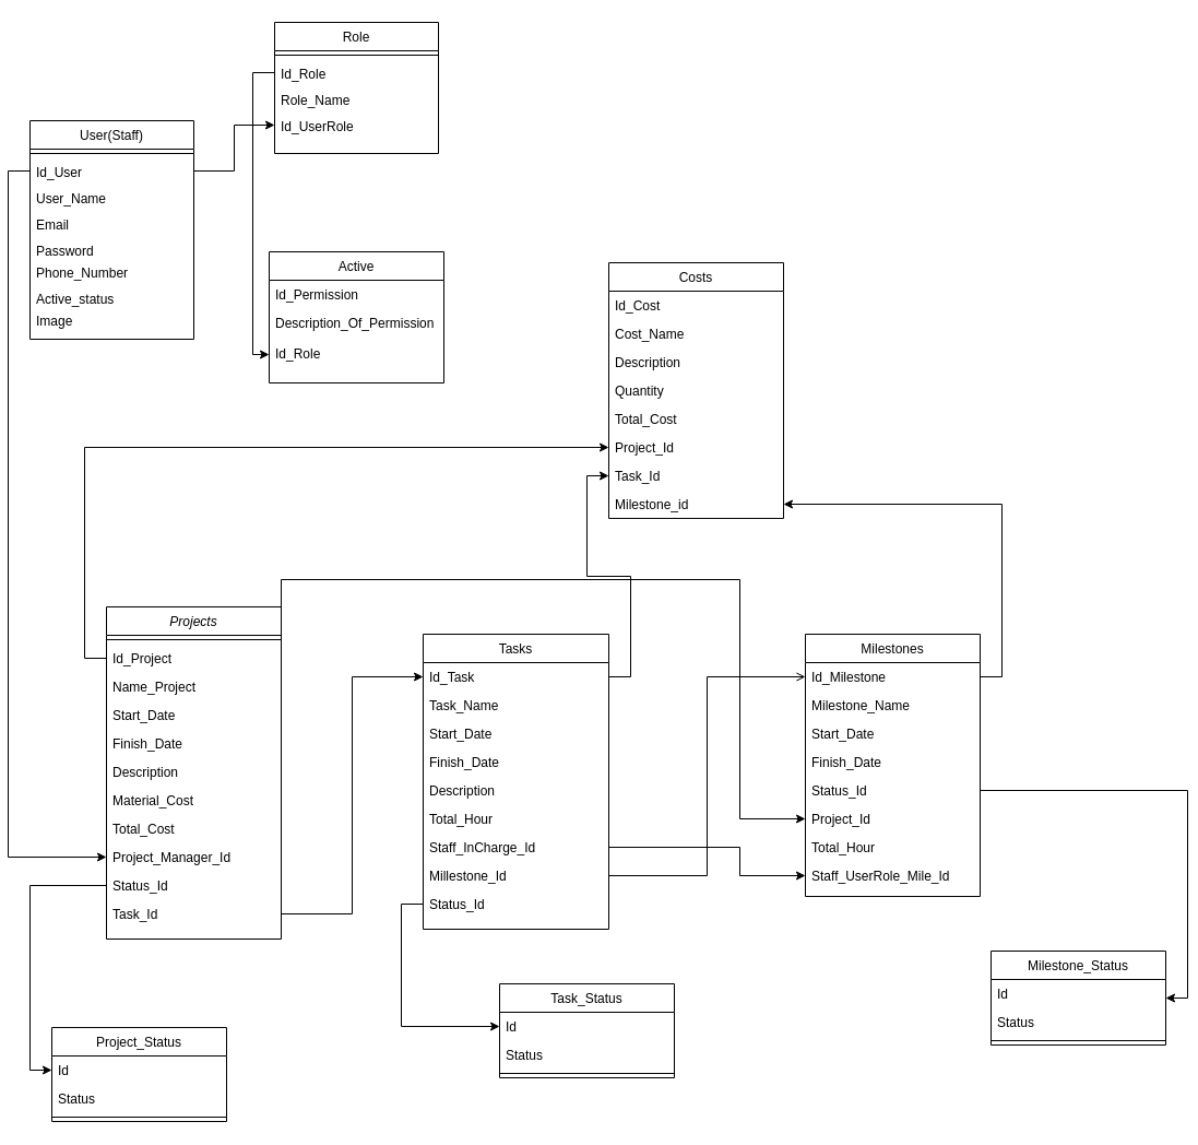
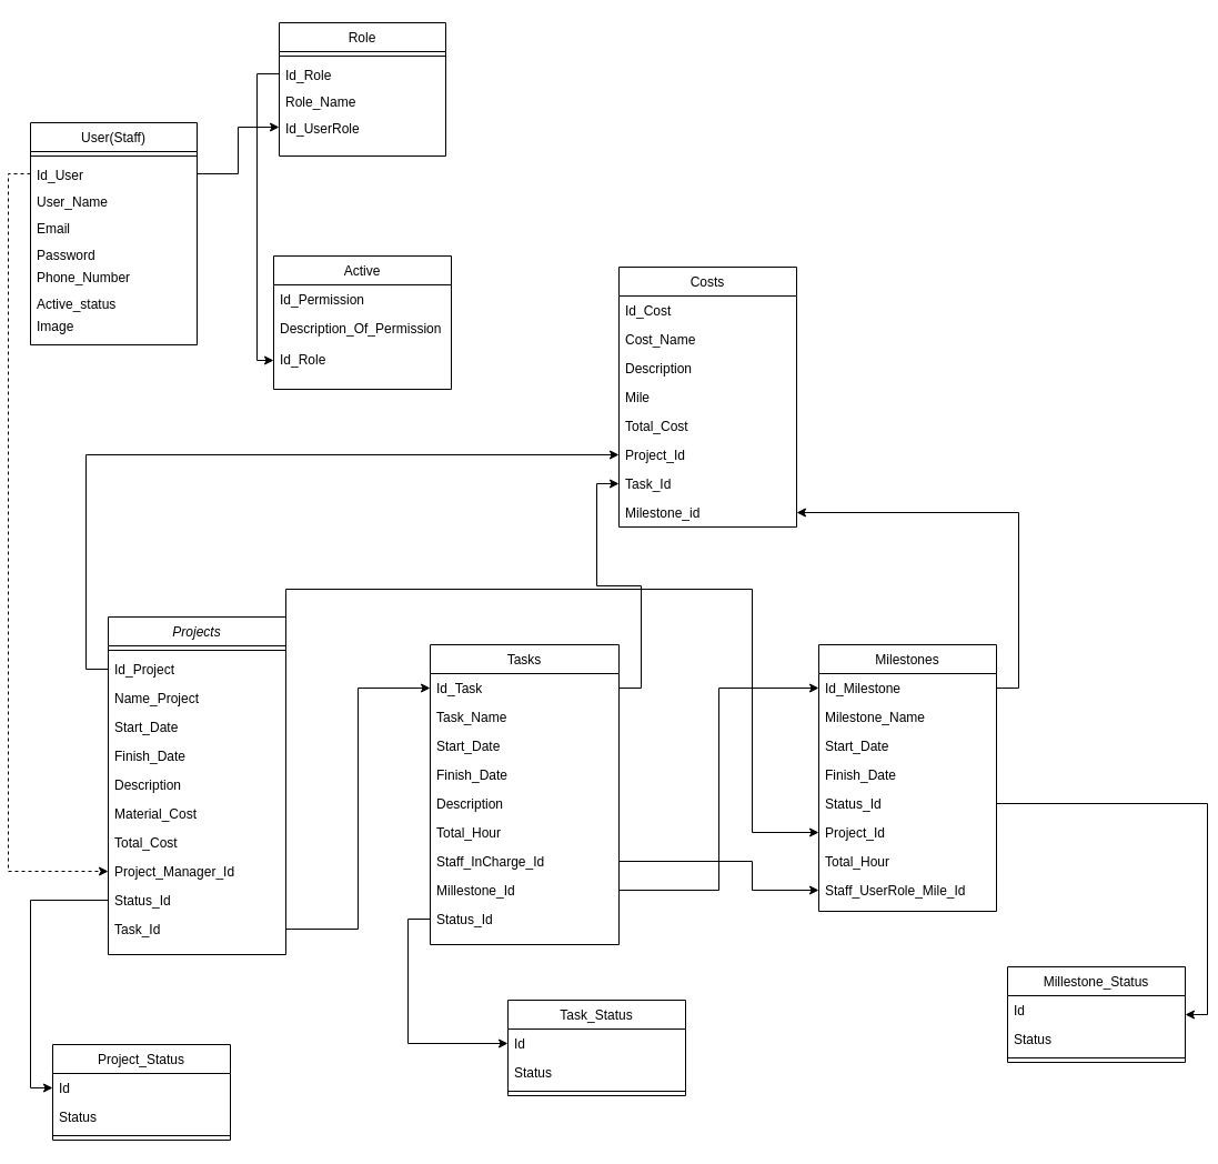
- <mxCell id="59" value="Quantity" style="text;align=left;verticalAlign=top;spacingLeft=4;spacingRight=4;overflow=hidden;rotatable=0;points=[[0,0.5],[1,0.5]];portConstraint=eastwest;rounded=0;shadow=0;html=0;" vertex="1" parent="55"><mxGeometry y="104" width="160" height="26" as="geometry" /></mxCell>
+ <mxCell id="59" value="Mile" style="text;align=left;verticalAlign=top;spacingLeft=4;spacingRight=4;overflow=hidden;rotatable=0;points=[[0,0.5],[1,0.5]];portConstraint=eastwest;rounded=0;shadow=0;html=0;" vertex="1" parent="55"><mxGeometry y="104" width="160" height="26" as="geometry" /></mxCell>
- <mxCell id="74" style="edgeStyle=orthogonalEdgeStyle;rounded=0;orthogonalLoop=1;jettySize=auto;html=1;exitX=0;exitY=0.5;exitDx=0;exitDy=0;entryX=0;entryY=0.5;entryDx=0;entryDy=0;" edge="1" parent="1" source="16" target="11"><mxGeometry relative="1" as="geometry" /></mxCell>
+ <mxCell id="74" style="edgeStyle=orthogonalEdgeStyle;rounded=0;orthogonalLoop=1;jettySize=auto;html=1;exitX=0;exitY=0.5;exitDx=0;exitDy=0;entryX=0;entryY=0.5;entryDx=0;entryDy=0;dashed=1;" edge="1" parent="1" source="16" target="11"><mxGeometry relative="1" as="geometry" /></mxCell>
- <mxCell id="75" style="edgeStyle=orthogonalEdgeStyle;rounded=0;orthogonalLoop=1;jettySize=auto;html=1;exitX=1;exitY=0.5;exitDx=0;exitDy=0;entryX=0;entryY=0.5;entryDx=0;entryDy=0;endArrow=open;" edge="1" parent="1" source="31" target="47"><mxGeometry relative="1" as="geometry" /></mxCell>
+ <mxCell id="75" style="edgeStyle=orthogonalEdgeStyle;rounded=0;orthogonalLoop=1;jettySize=auto;html=1;exitX=1;exitY=0.5;exitDx=0;exitDy=0;entryX=0;entryY=0.5;entryDx=0;entryDy=0;" edge="1" parent="1" source="31" target="47"><mxGeometry relative="1" as="geometry" /></mxCell>
- <mxCell id="68" value="Milestone_Status" style="swimlane;fontStyle=0;align=center;verticalAlign=top;childLayout=stackLayout;horizontal=1;startSize=26;horizontalStack=0;resizeParent=1;resizeLast=0;collapsible=1;marginBottom=0;rounded=0;shadow=0;strokeWidth=1;" vertex="1" parent="1"><mxGeometry x="900" y="870" width="160" height="86" as="geometry"><mxRectangle x="130" y="380" width="160" height="26" as="alternateBounds" /></mxGeometry></mxCell>
+ <mxCell id="68" value="Millestone_Status" style="swimlane;fontStyle=0;align=center;verticalAlign=top;childLayout=stackLayout;horizontal=1;startSize=26;horizontalStack=0;resizeParent=1;resizeLast=0;collapsible=1;marginBottom=0;rounded=0;shadow=0;strokeWidth=1;" vertex="1" parent="1"><mxGeometry x="900" y="870" width="160" height="86" as="geometry"><mxRectangle x="130" y="380" width="160" height="26" as="alternateBounds" /></mxGeometry></mxCell>
